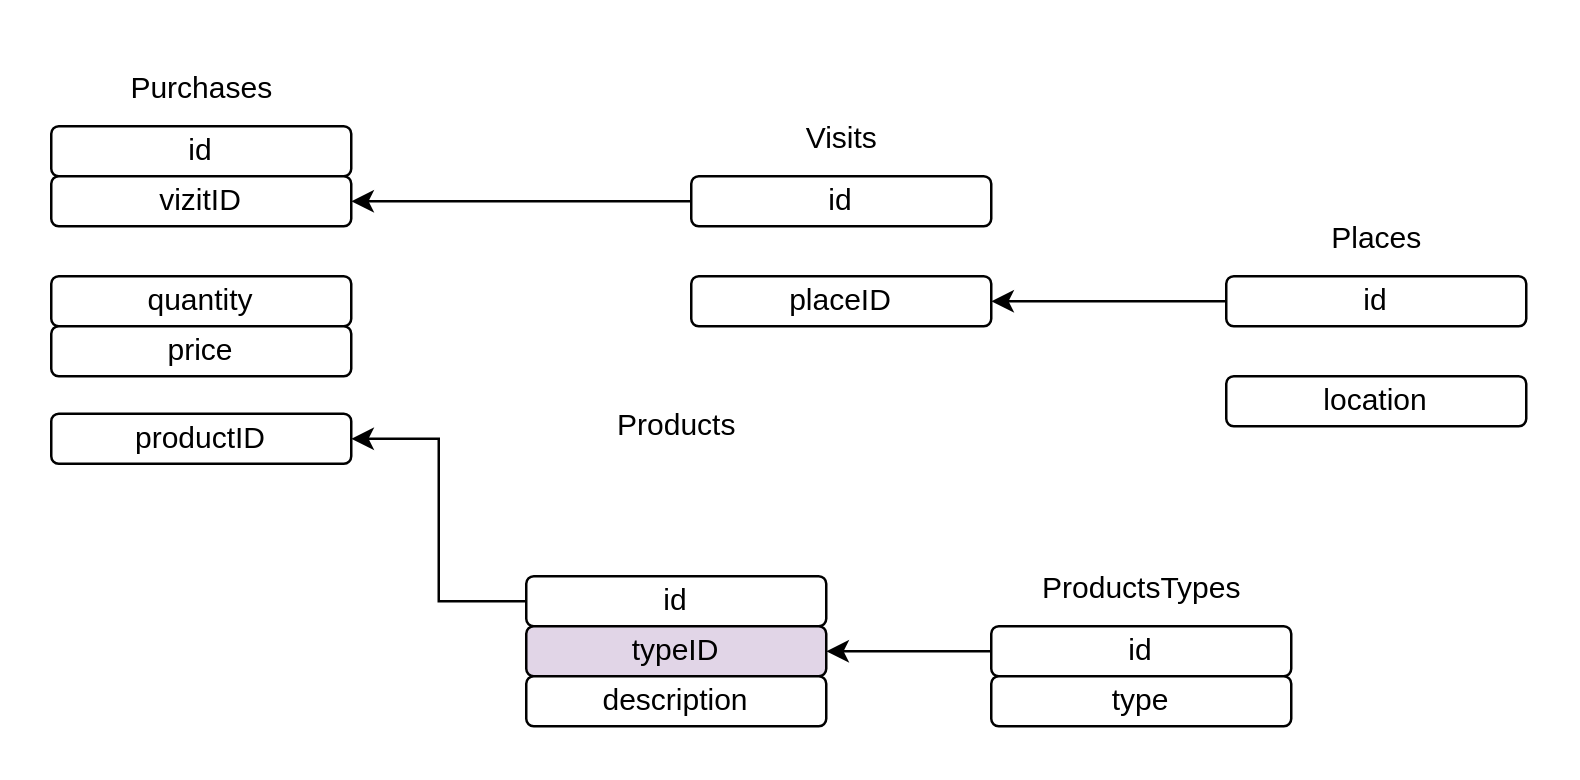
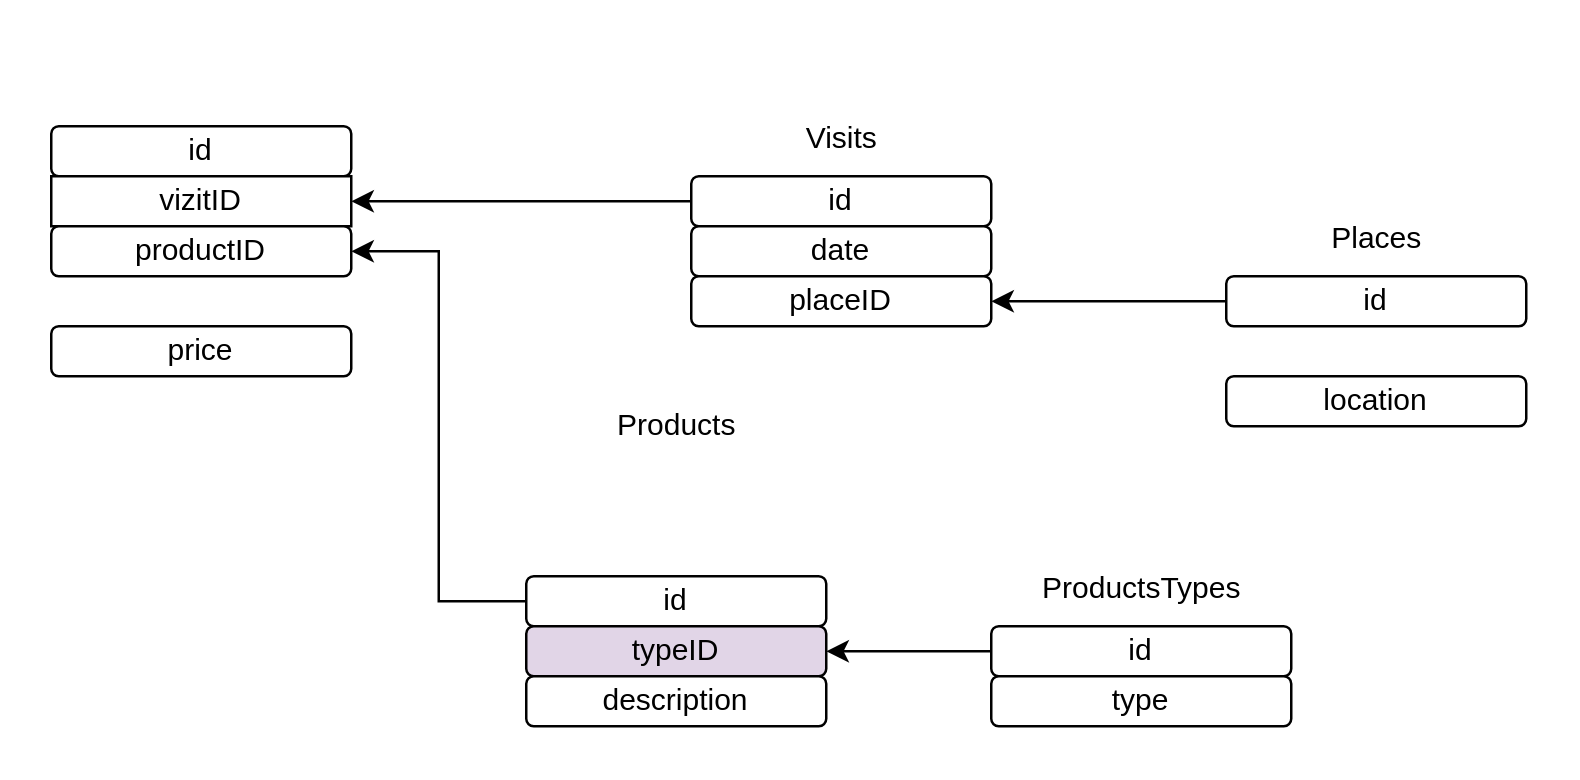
- <mxCell id="6" value="Purchases" style="text;html=1;align=center;verticalAlign=middle;resizable=0;points=[];autosize=1;strokeColor=none;fillColor=none;" vertex="1" parent="1"><mxGeometry x="40" y="20" width="80" height="30" as="geometry" /></mxCell>
- <mxCell id="7" value="vizitID" style="rounded=1;whiteSpace=wrap;html=1;" vertex="1" parent="1"><mxGeometry x="20" y="70" width="120" height="20" as="geometry" /></mxCell>
+ <mxCell id="7" value="vizitID" style="whiteSpace=wrap;html=1;rounded=0;" vertex="1" parent="1"><mxGeometry x="20" y="70" width="120" height="20" as="geometry" /></mxCell>
+ <mxCell id="3" value="date" style="rounded=1;whiteSpace=wrap;html=1;" vertex="1" parent="1"><mxGeometry x="276" y="90" width="120" height="20" as="geometry" /></mxCell>
- <mxCell id="9" value="quantity" style="rounded=1;whiteSpace=wrap;html=1;" vertex="1" parent="1"><mxGeometry x="20" y="110" width="120" height="20" as="geometry" /></mxCell>
- <mxCell id="8" value="productID" style="rounded=1;whiteSpace=wrap;html=1;" vertex="1" parent="1"><mxGeometry x="20" y="165" width="120" height="20" as="geometry" /></mxCell>
+ <mxCell id="8" value="productID" style="rounded=1;whiteSpace=wrap;html=1;" vertex="1" parent="1"><mxGeometry x="20" y="90" width="120" height="20" as="geometry" /></mxCell>
